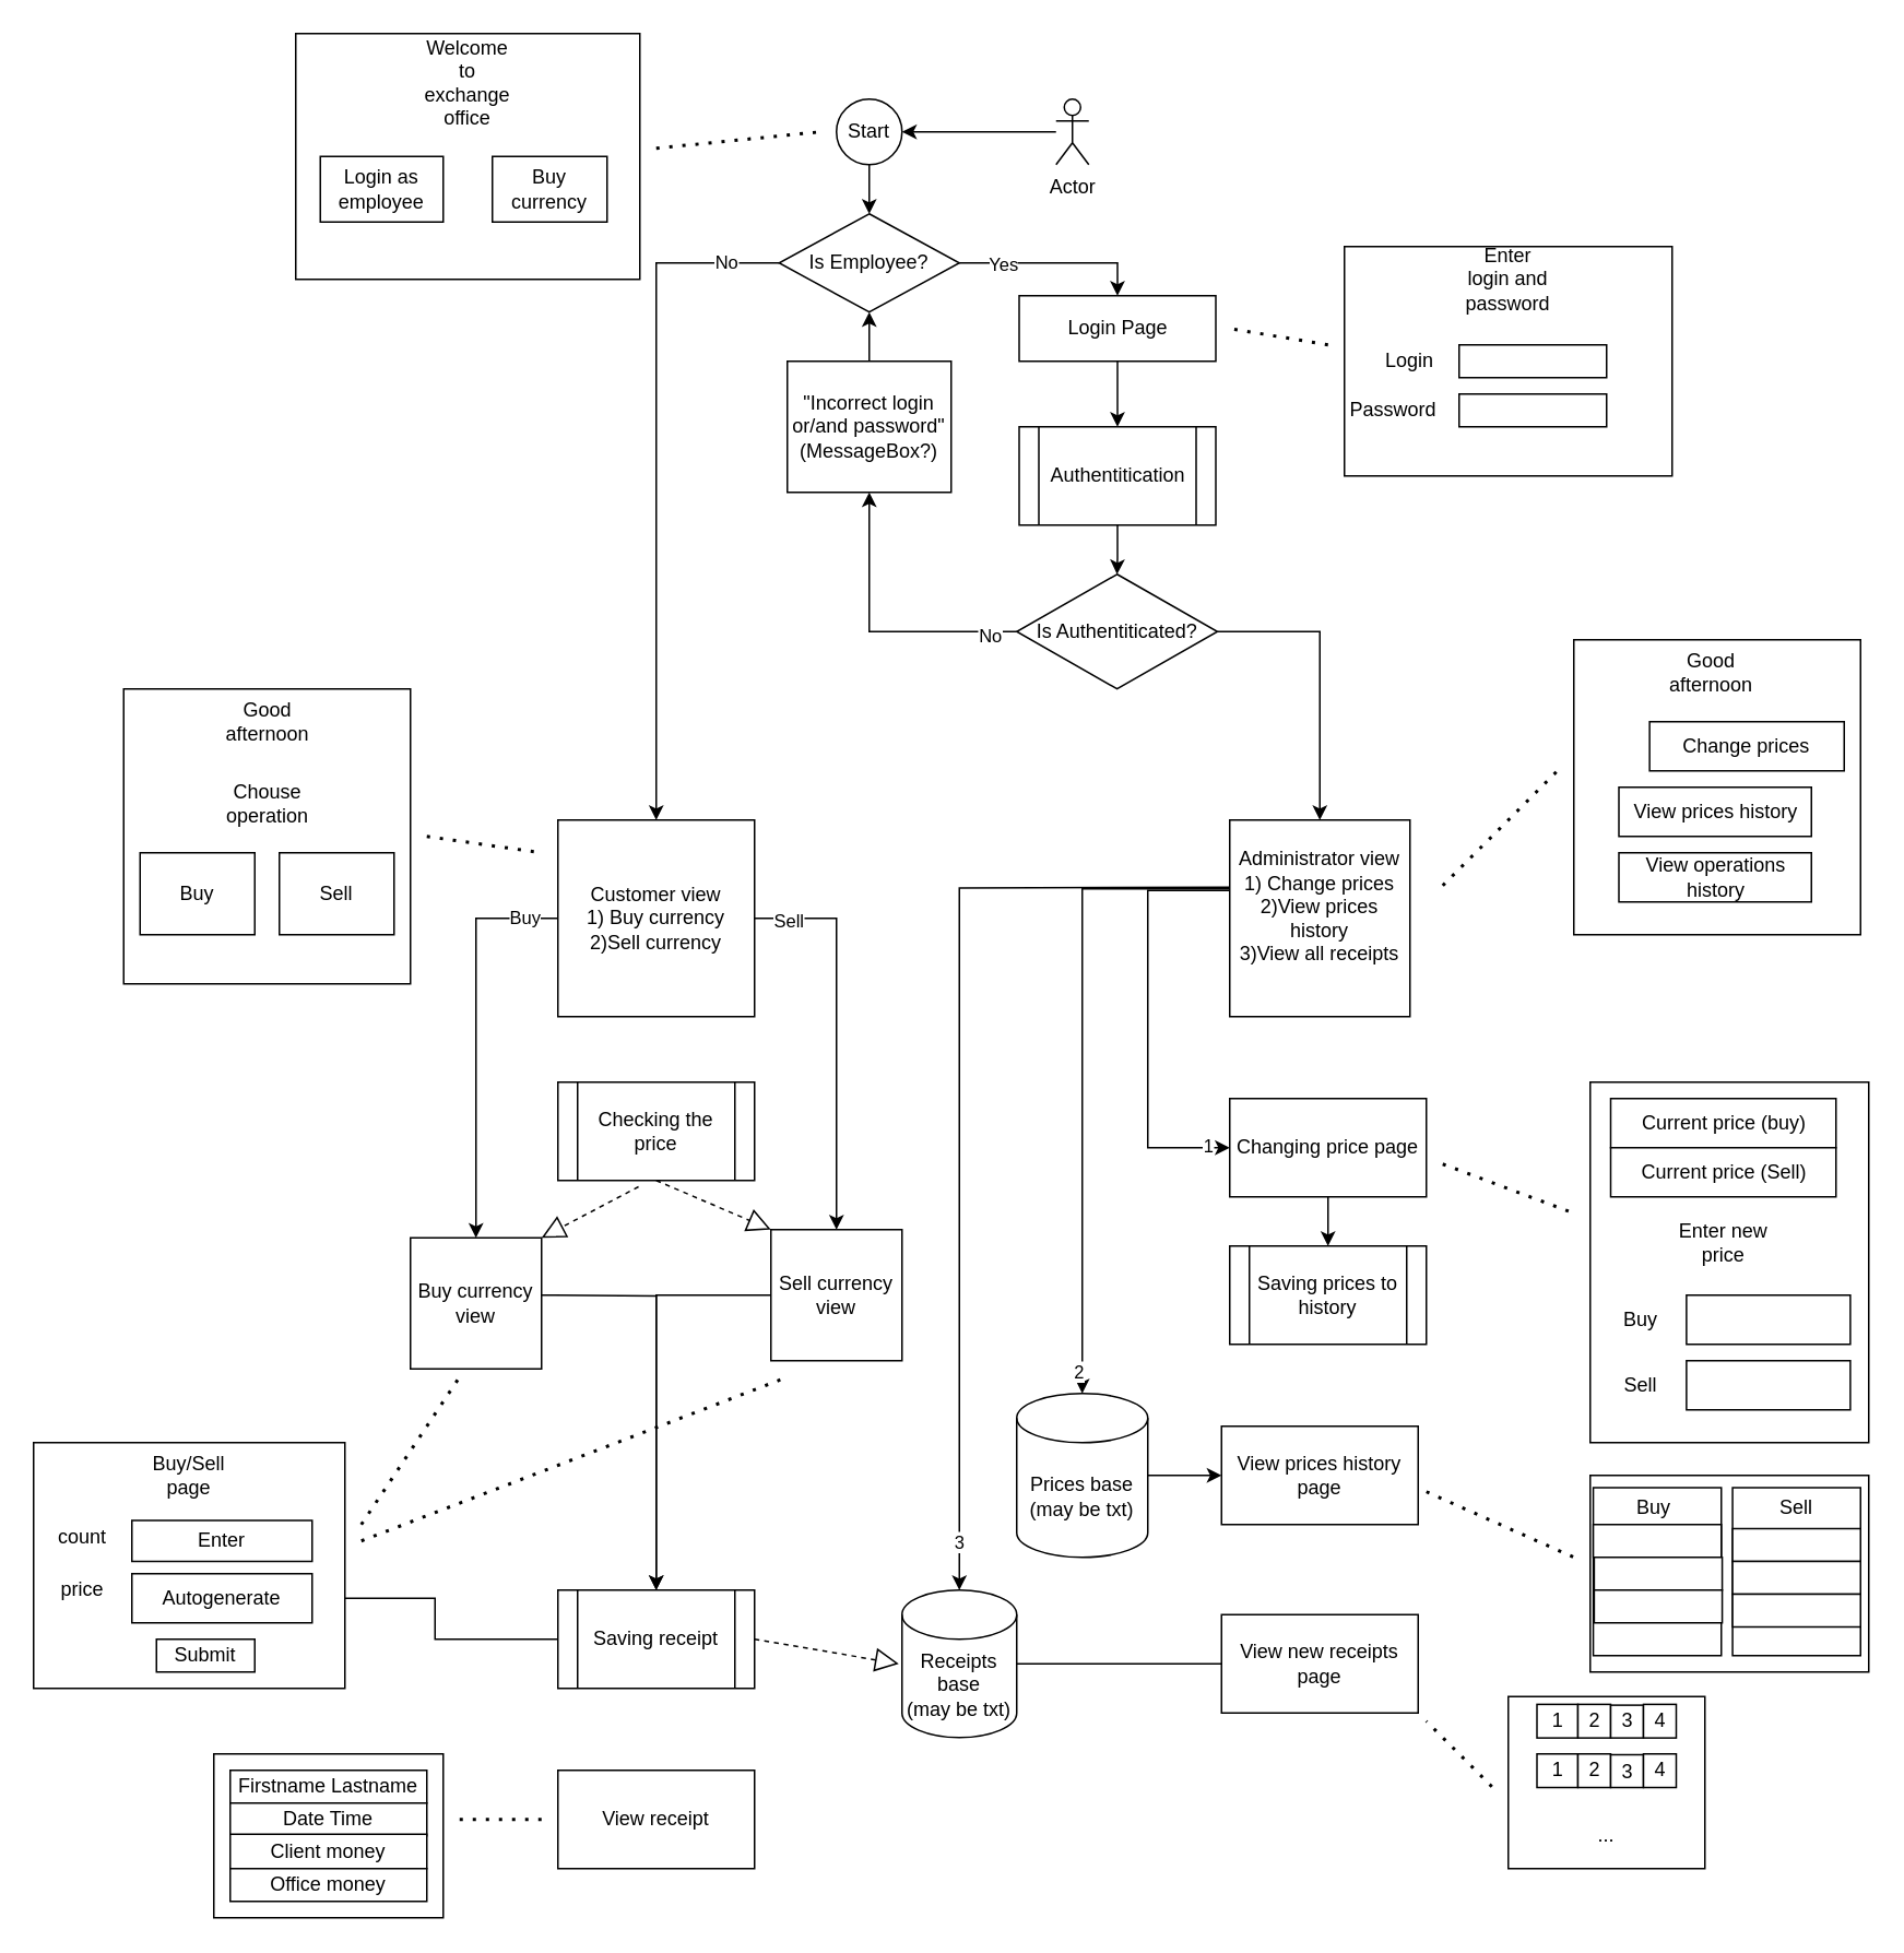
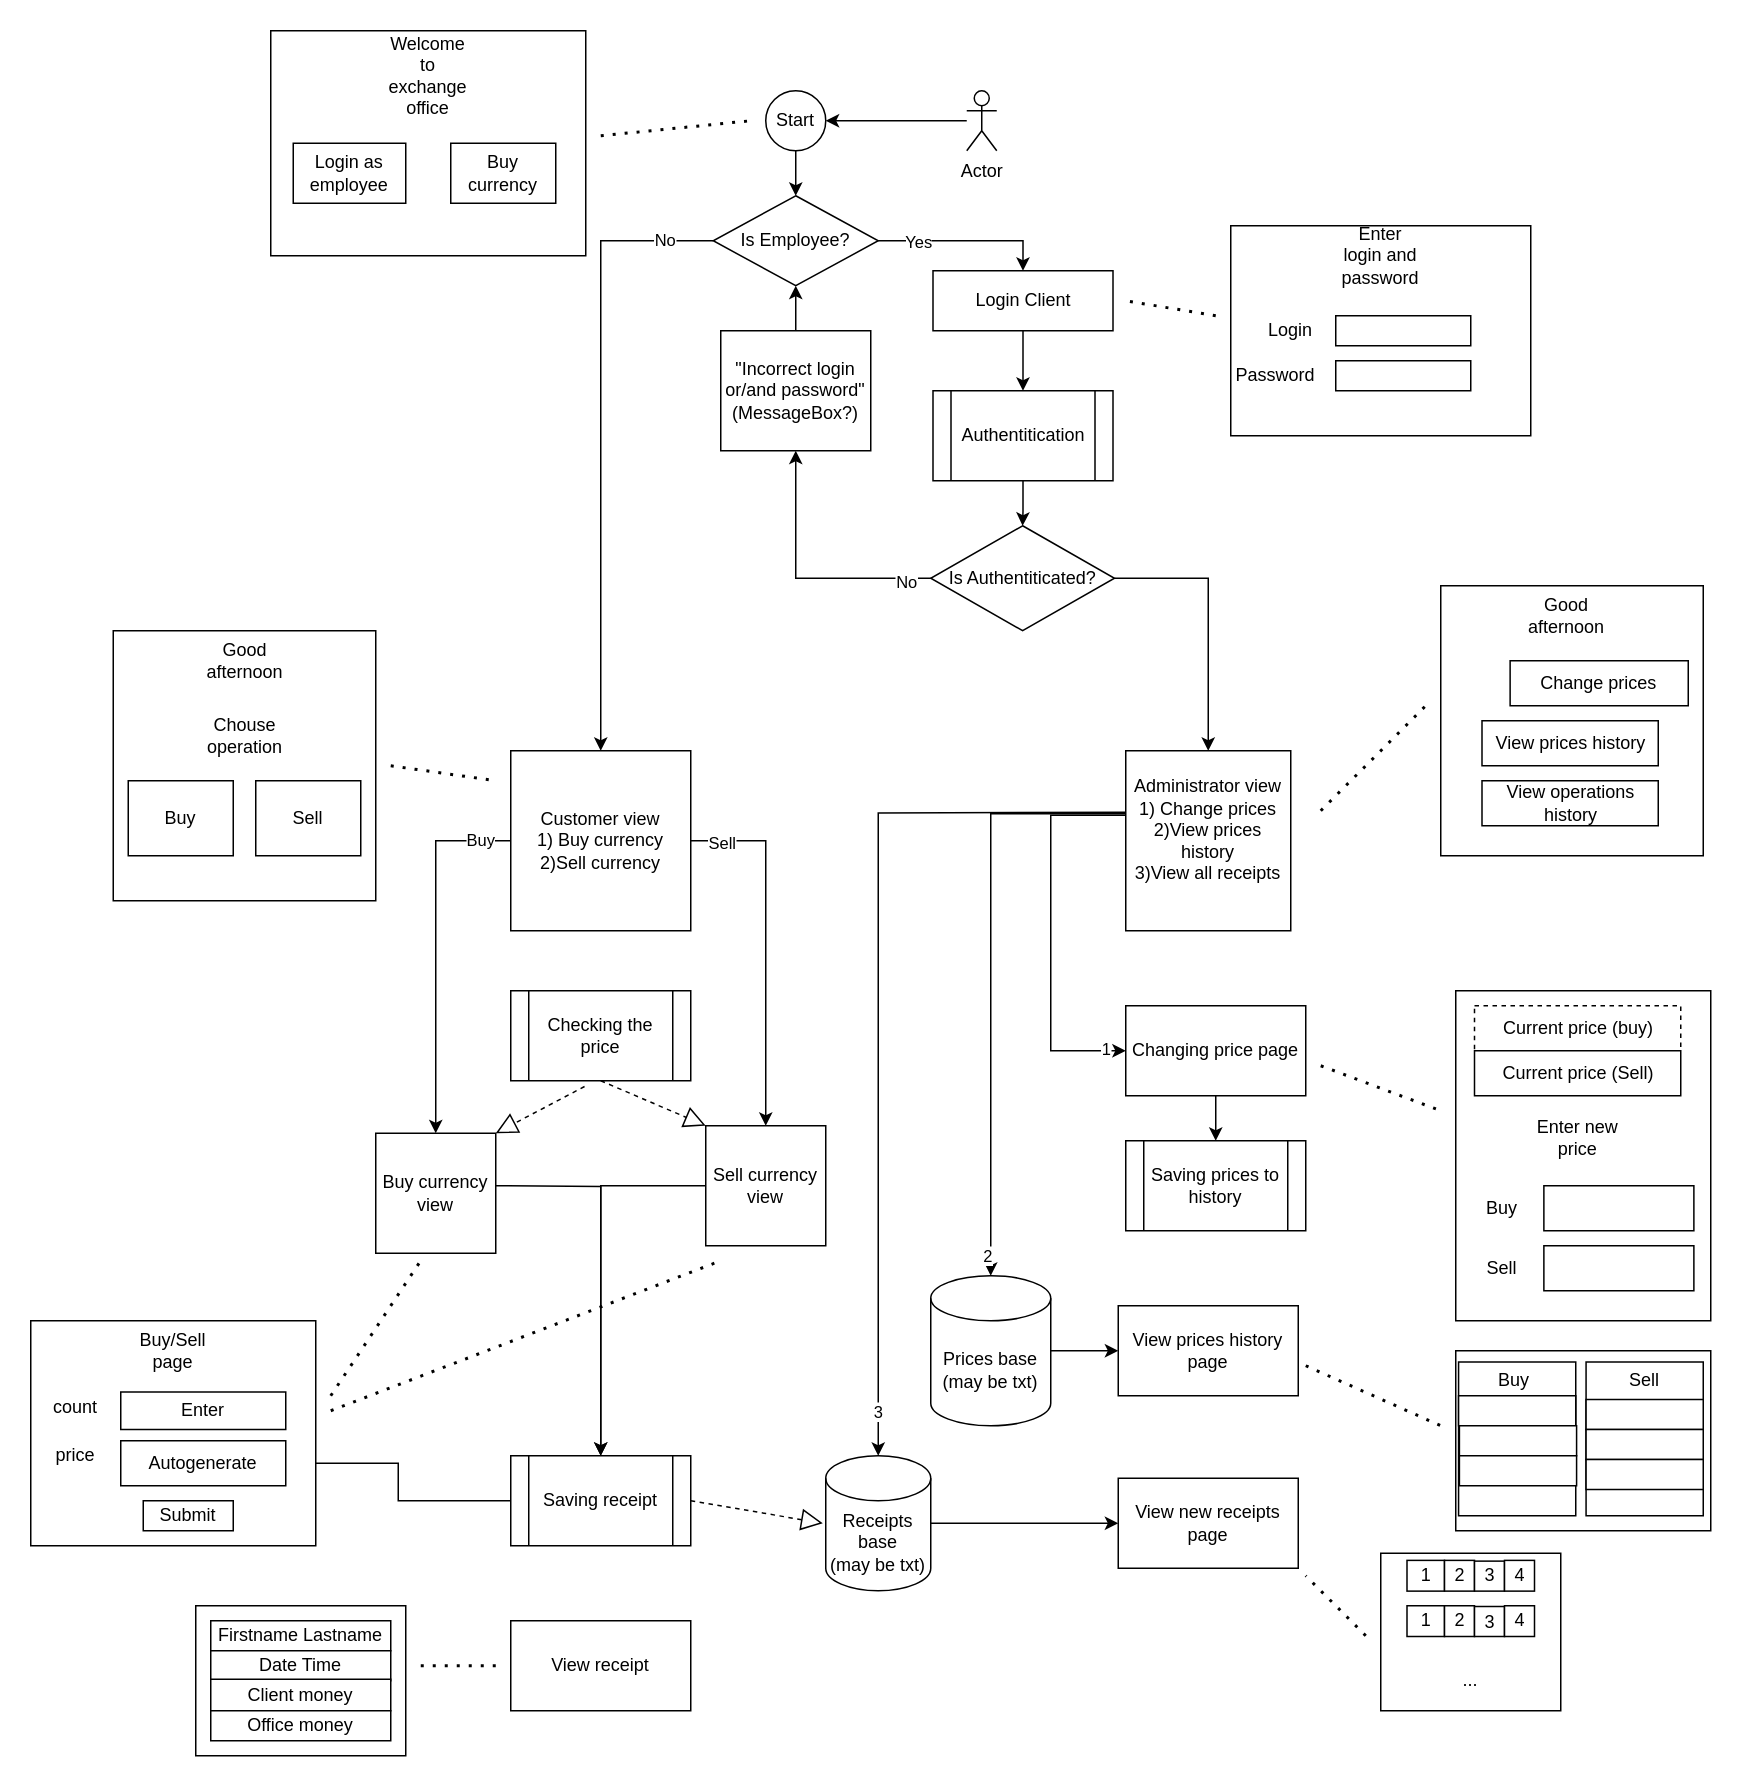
- <mxCell id="10" value="Login Page" style="rounded=0;whiteSpace=wrap;html=1;" parent="1" vertex="1"><mxGeometry x="621.5" y="180" width="120" height="40" as="geometry" /></mxCell>
+ <mxCell id="10" value="Login Client" style="rounded=0;whiteSpace=wrap;html=1;" parent="1" vertex="1"><mxGeometry x="621.5" y="180" width="120" height="40" as="geometry" /></mxCell>
- <mxCell id="95" value="Current price (buy)" style="rounded=0;whiteSpace=wrap;html=1;" parent="1" vertex="1"><mxGeometry x="982.5" y="670" width="137.5" height="30" as="geometry" /></mxCell>
+ <mxCell id="95" value="Current price (buy)" style="rounded=0;whiteSpace=wrap;html=1;dashed=1;" parent="1" vertex="1"><mxGeometry x="982.5" y="670" width="137.5" height="30" as="geometry" /></mxCell>
- <mxCell id="47" style="edgeStyle=orthogonalEdgeStyle;rounded=0;orthogonalLoop=1;jettySize=auto;html=1;entryX=0;entryY=0.5;entryDx=0;entryDy=0;endArrow=none;" parent="1" source="48" target="53" edge="1"><mxGeometry relative="1" as="geometry" /></mxCell>
+ <mxCell id="47" style="edgeStyle=orthogonalEdgeStyle;rounded=0;orthogonalLoop=1;jettySize=auto;html=1;entryX=0;entryY=0.5;entryDx=0;entryDy=0;" parent="1" source="48" target="53" edge="1"><mxGeometry relative="1" as="geometry" /></mxCell>
